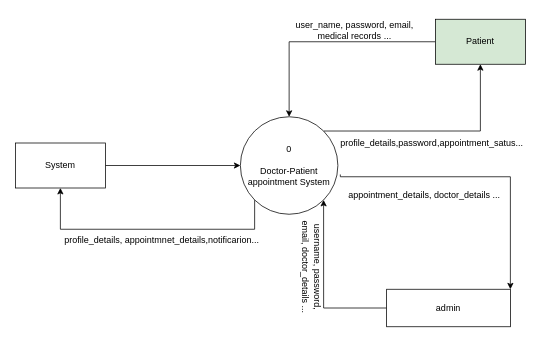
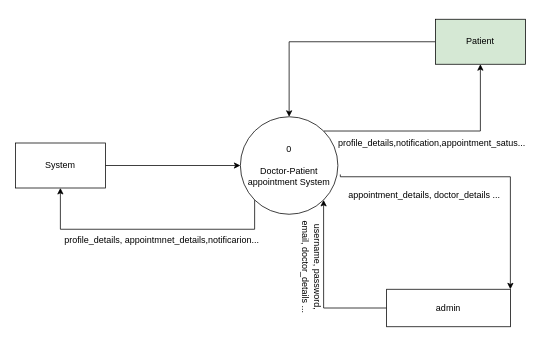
- <mxCell id="10" value="user_name, password, email,&lt;br&gt;medical records ..." style="text;html=1;align=center;verticalAlign=middle;resizable=0;points=[];autosize=1;strokeColor=none;fillColor=none;" parent="1" vertex="1"><mxGeometry x="382" y="20" width="180" height="40" as="geometry" /></mxCell>
- <mxCell id="11" value="profile_details,password,appointment_satus..." style="text;html=1;align=center;verticalAlign=middle;resizable=0;points=[];autosize=1;strokeColor=none;fillColor=none;" parent="1" vertex="1"><mxGeometry x="440" y="175" width="270" height="30" as="geometry" /></mxCell>
+ <mxCell id="11" value="profile_details,notification,appointment_satus..." style="text;html=1;align=center;verticalAlign=middle;resizable=0;points=[];autosize=1;strokeColor=none;fillColor=none;" parent="1" vertex="1"><mxGeometry x="440" y="175" width="270" height="30" as="geometry" /></mxCell>
